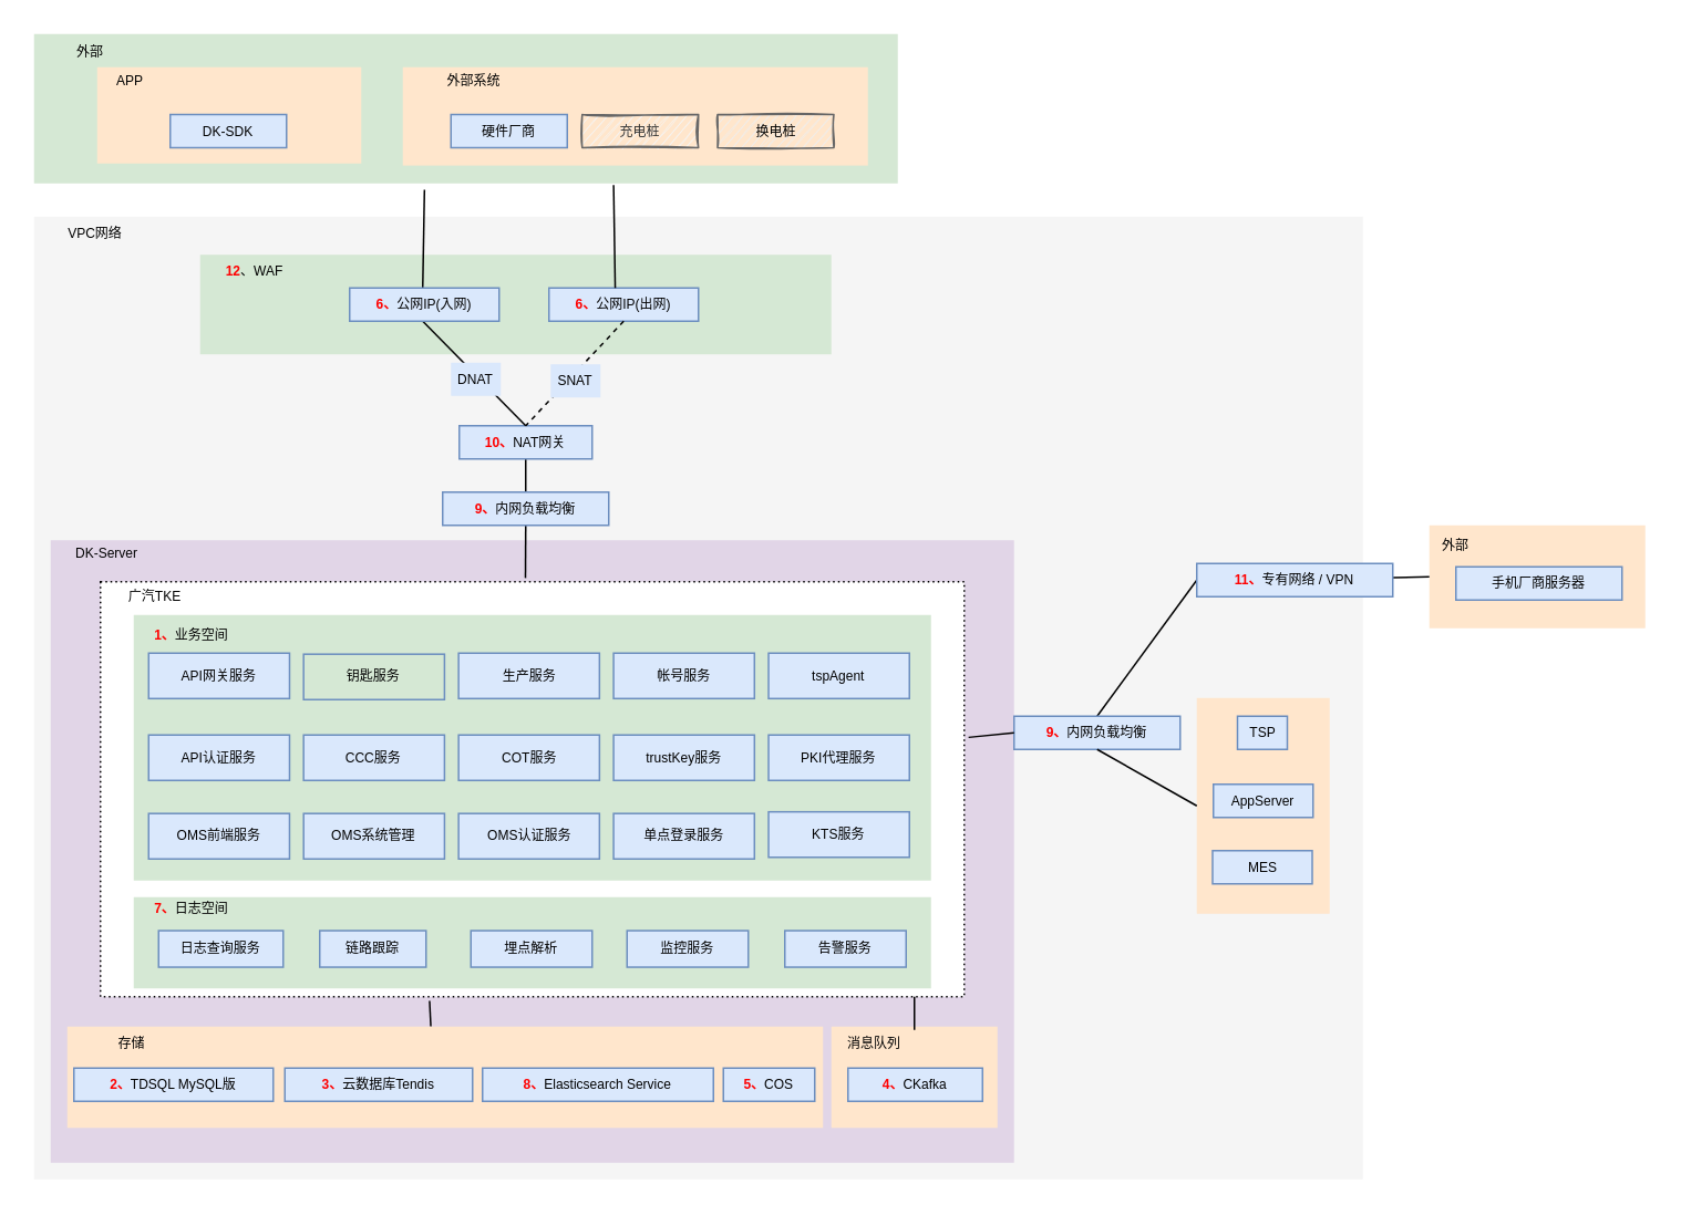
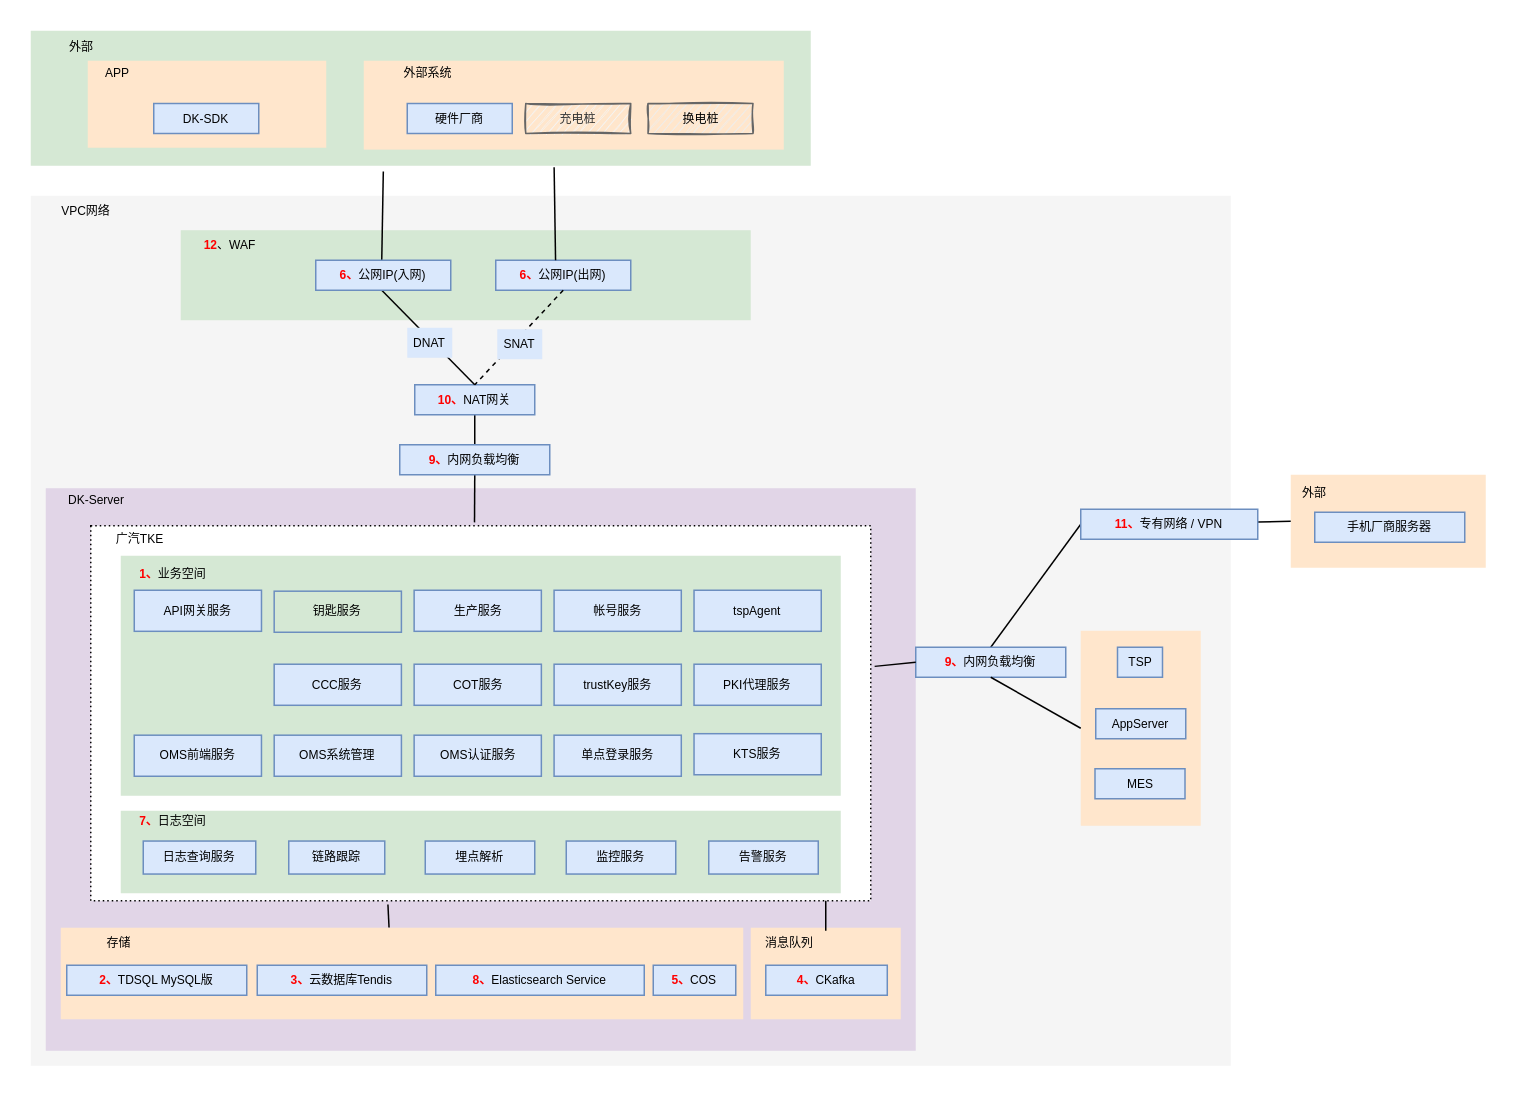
- <mxCell id="32" value="API认证服务" style="rounded=0;whiteSpace=wrap;html=1;fillColor=#dae8fc;strokeColor=#6c8ebf;fontSize=8;verticalAlign=middle;flipH=1;" vertex="1" parent="30"><mxGeometry y="44.316" width="84.815" height="27.368" as="geometry" /></mxCell>
